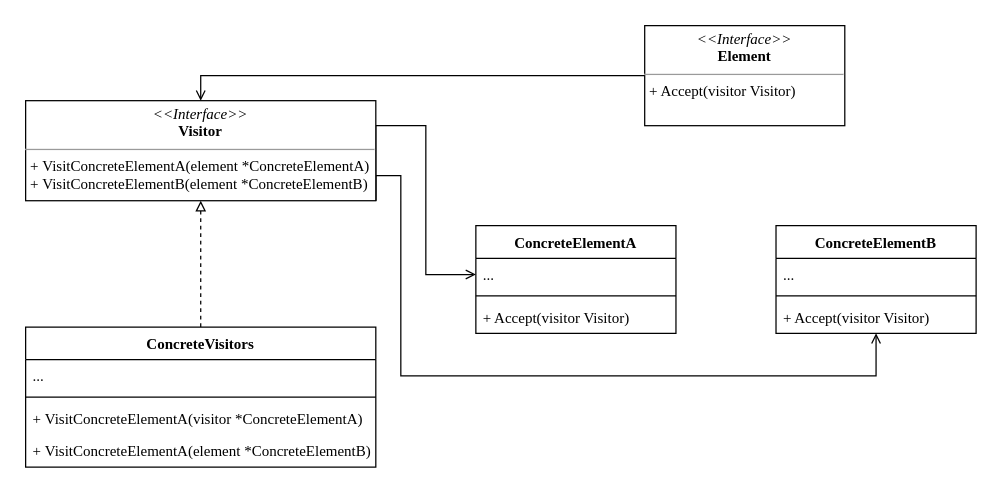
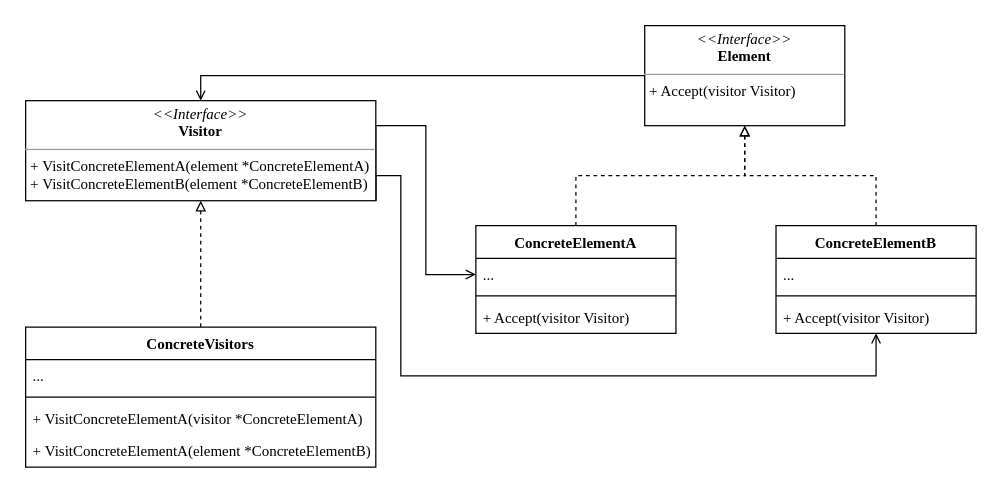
+ <mxCell id="13" style="edgeStyle=orthogonalEdgeStyle;rounded=0;orthogonalLoop=1;jettySize=auto;html=1;exitX=0.5;exitY=0;exitDx=0;exitDy=0;fontFamily=Times New Roman;dashed=1;endArrow=block;endFill=0;" edge="1" parent="1" source="14" target="6"><mxGeometry relative="1" as="geometry" /></mxCell>
+ <mxCell id="18" style="edgeStyle=orthogonalEdgeStyle;rounded=0;orthogonalLoop=1;jettySize=auto;html=1;exitX=0.5;exitY=0;exitDx=0;exitDy=0;dashed=1;fontFamily=Times New Roman;endArrow=block;endFill=0;" edge="1" parent="1" source="19" target="6"><mxGeometry relative="1" as="geometry" /></mxCell>
